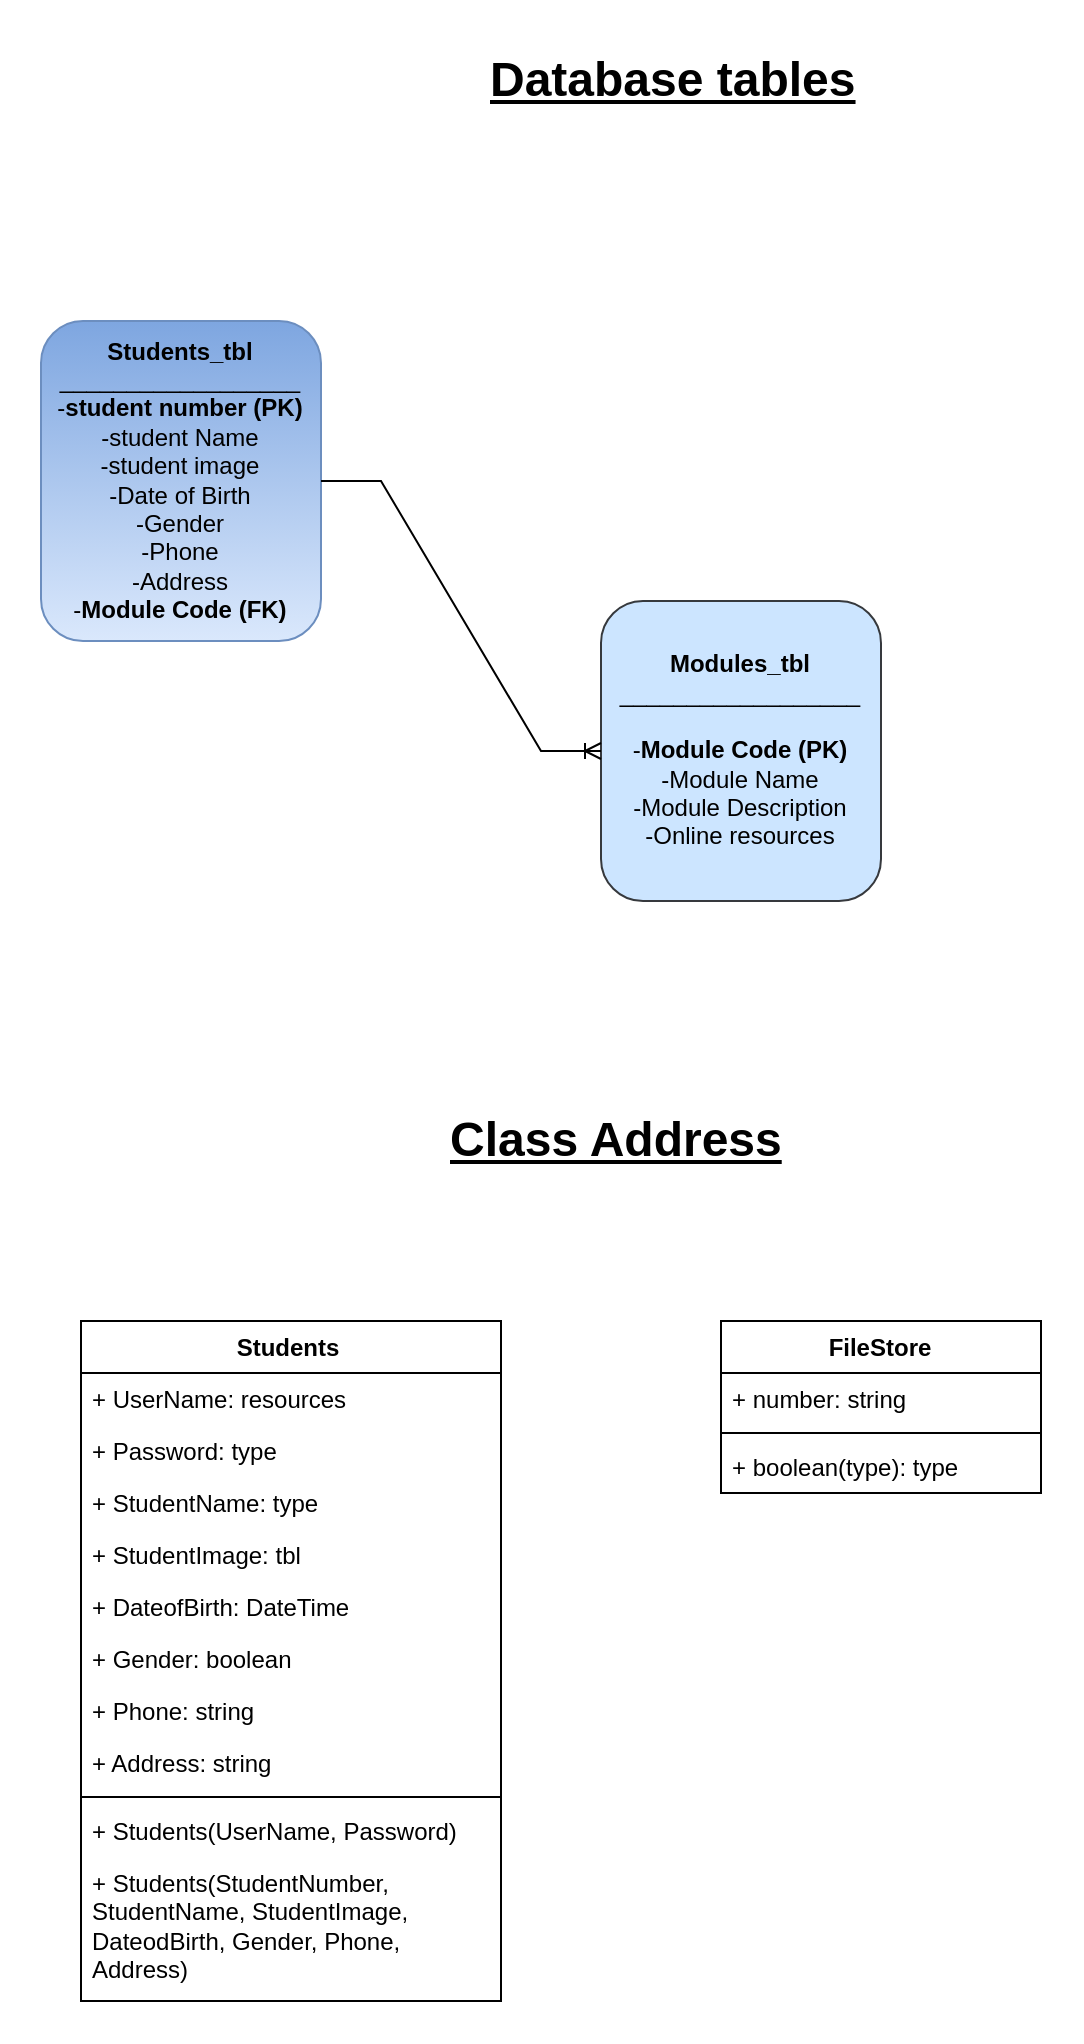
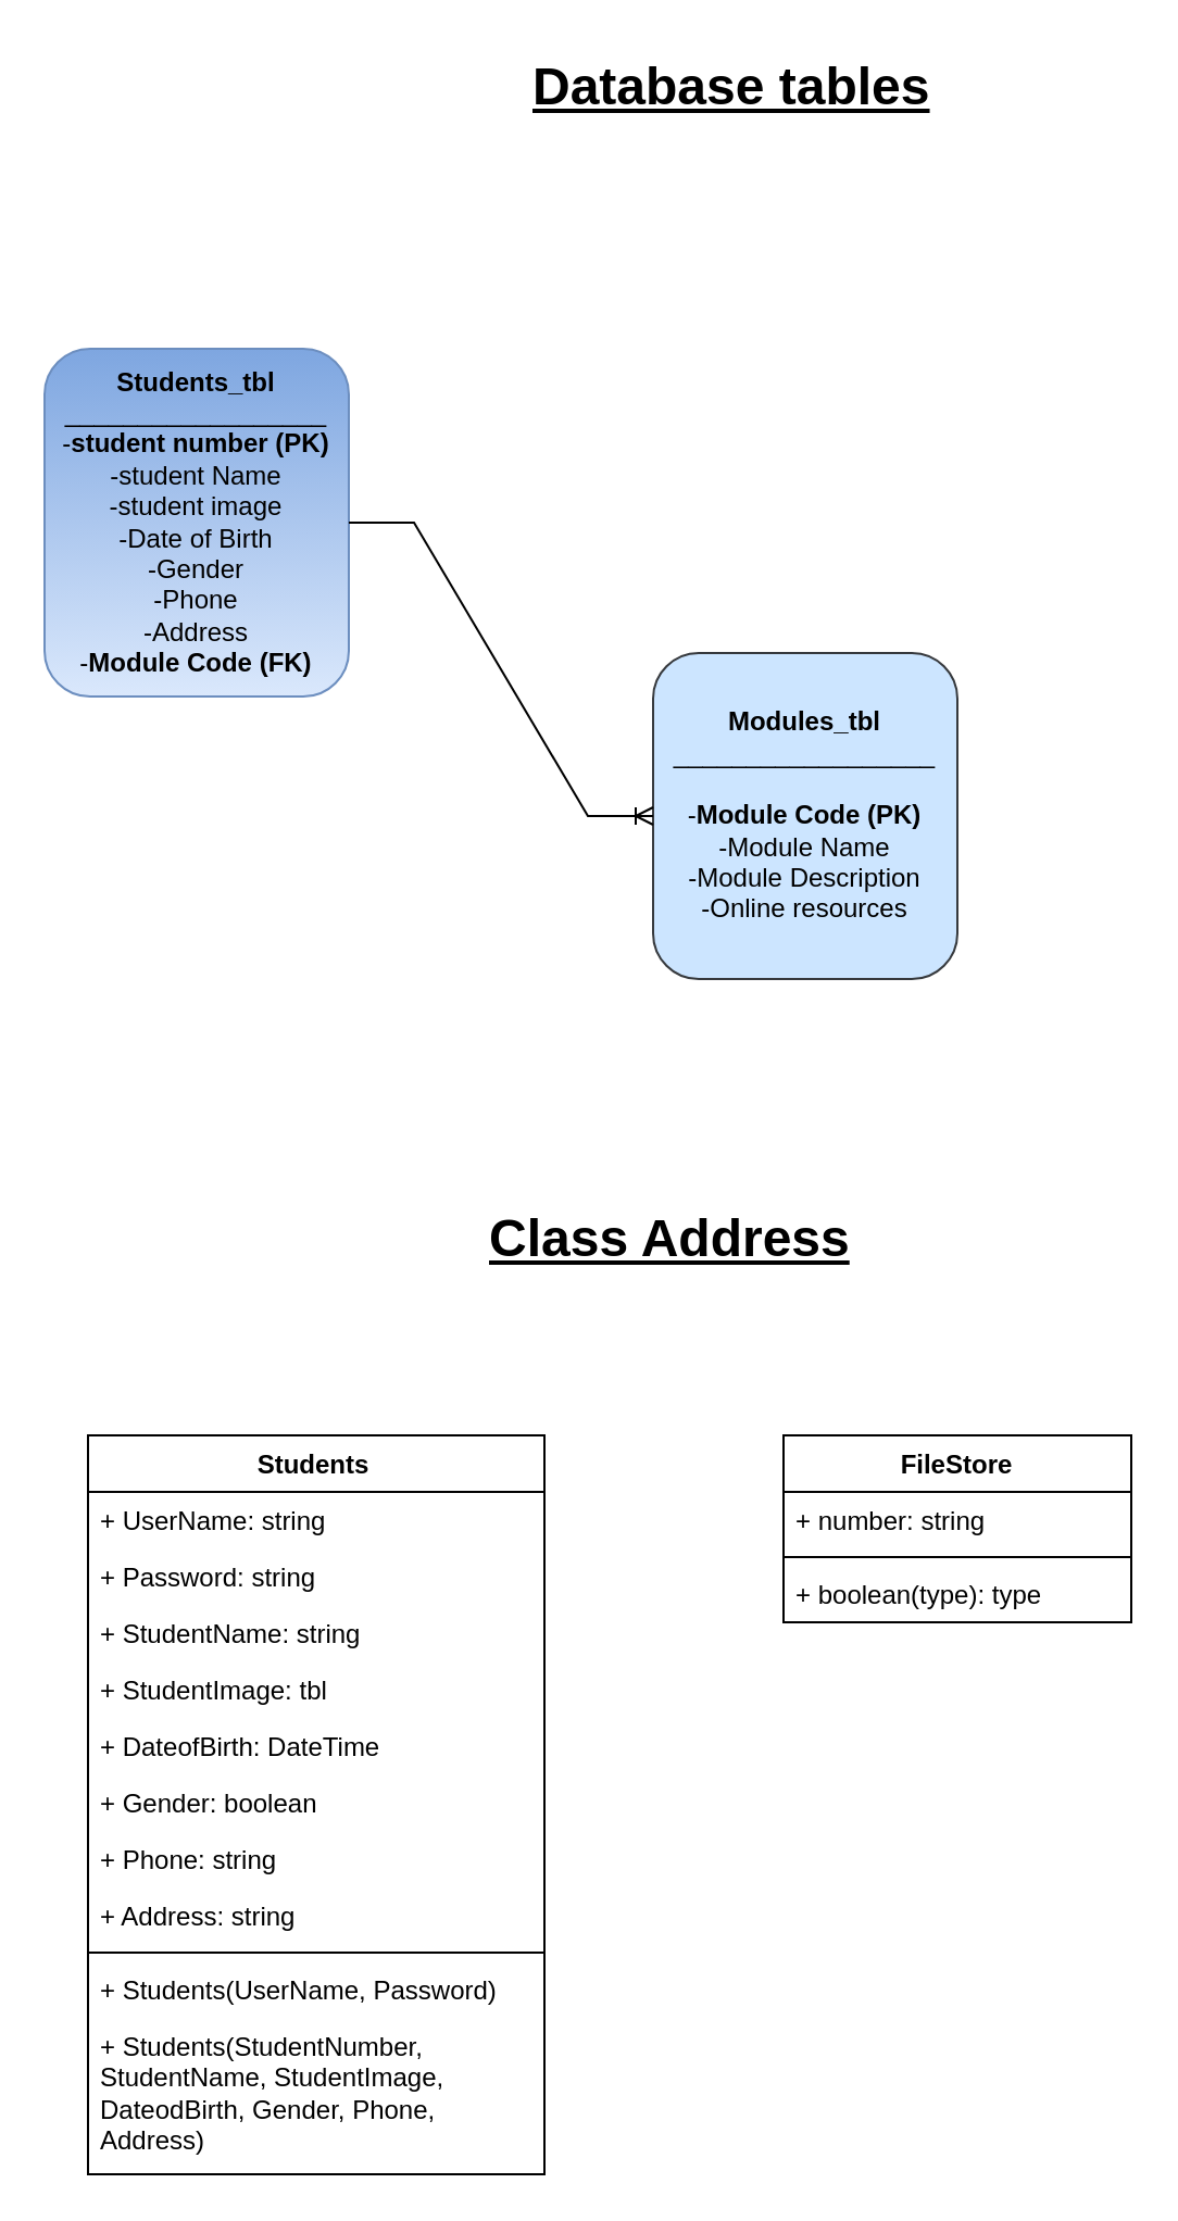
- <mxCell id="8" value="+ UserName: resources" style="text;strokeColor=none;fillColor=none;align=left;verticalAlign=top;spacingLeft=4;spacingRight=4;overflow=hidden;rotatable=0;points=[[0,0.5],[1,0.5]];portConstraint=eastwest;whiteSpace=wrap;html=1;" vertex="1" parent="7"><mxGeometry y="26" width="210" height="26" as="geometry" /></mxCell>
+ <mxCell id="8" value="+ UserName: string" style="text;strokeColor=none;fillColor=none;align=left;verticalAlign=top;spacingLeft=4;spacingRight=4;overflow=hidden;rotatable=0;points=[[0,0.5],[1,0.5]];portConstraint=eastwest;whiteSpace=wrap;html=1;" vertex="1" parent="7"><mxGeometry y="26" width="210" height="26" as="geometry" /></mxCell>
- <mxCell id="9" value="+ Password: type" style="text;strokeColor=none;fillColor=none;align=left;verticalAlign=top;spacingLeft=4;spacingRight=4;overflow=hidden;rotatable=0;points=[[0,0.5],[1,0.5]];portConstraint=eastwest;whiteSpace=wrap;html=1;" vertex="1" parent="7"><mxGeometry y="52" width="210" height="26" as="geometry" /></mxCell>
+ <mxCell id="9" value="+ Password: string" style="text;strokeColor=none;fillColor=none;align=left;verticalAlign=top;spacingLeft=4;spacingRight=4;overflow=hidden;rotatable=0;points=[[0,0.5],[1,0.5]];portConstraint=eastwest;whiteSpace=wrap;html=1;" vertex="1" parent="7"><mxGeometry y="52" width="210" height="26" as="geometry" /></mxCell>
- <mxCell id="10" value="+ StudentName: type" style="text;strokeColor=none;fillColor=none;align=left;verticalAlign=top;spacingLeft=4;spacingRight=4;overflow=hidden;rotatable=0;points=[[0,0.5],[1,0.5]];portConstraint=eastwest;whiteSpace=wrap;html=1;" vertex="1" parent="7"><mxGeometry y="78" width="210" height="26" as="geometry" /></mxCell>
+ <mxCell id="10" value="+ StudentName: string" style="text;strokeColor=none;fillColor=none;align=left;verticalAlign=top;spacingLeft=4;spacingRight=4;overflow=hidden;rotatable=0;points=[[0,0.5],[1,0.5]];portConstraint=eastwest;whiteSpace=wrap;html=1;" vertex="1" parent="7"><mxGeometry y="78" width="210" height="26" as="geometry" /></mxCell>
